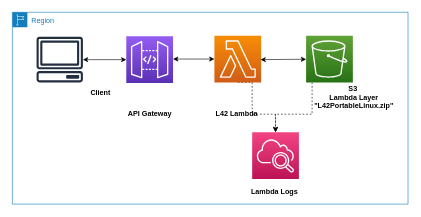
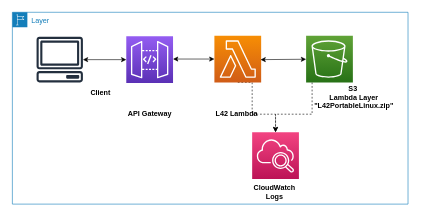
- <mxCell id="19" value="Region" style="points=[[0,0],[0.25,0],[0.5,0],[0.75,0],[1,0],[1,0.25],[1,0.5],[1,0.75],[1,1],[0.75,1],[0.5,1],[0.25,1],[0,1],[0,0.75],[0,0.5],[0,0.25]];outlineConnect=0;gradientColor=none;html=1;whiteSpace=wrap;fontSize=12;fontStyle=0;shape=mxgraph.aws4.group;grIcon=mxgraph.aws4.group_region;strokeColor=#147EBA;fillColor=none;verticalAlign=top;align=left;spacingLeft=30;fontColor=#147EBA;dashed=0;" vertex="1" parent="1"><mxGeometry x="20" y="20" width="660" height="320" as="geometry" /></mxCell>
+ <mxCell id="19" value="Layer" style="points=[[0,0],[0.25,0],[0.5,0],[0.75,0],[1,0],[1,0.25],[1,0.5],[1,0.75],[1,1],[0.75,1],[0.5,1],[0.25,1],[0,1],[0,0.75],[0,0.5],[0,0.25]];outlineConnect=0;gradientColor=none;html=1;whiteSpace=wrap;fontSize=12;fontStyle=0;shape=mxgraph.aws4.group;grIcon=mxgraph.aws4.group_region;strokeColor=#147EBA;fillColor=none;verticalAlign=top;align=left;spacingLeft=30;fontColor=#147EBA;dashed=0;" vertex="1" parent="1"><mxGeometry x="20" y="20" width="660" height="320" as="geometry" /></mxCell>
- <mxCell id="15" value="&lt;b&gt;Lambda Logs&lt;/b&gt;" style="text;html=1;strokeColor=none;fillColor=none;align=center;verticalAlign=middle;whiteSpace=wrap;rounded=0;" vertex="1" parent="1"><mxGeometry x="417" y="310" width="81" height="20" as="geometry" /></mxCell>
+ <mxCell id="15" value="&lt;b&gt;CloudWatch Logs&lt;/b&gt;" style="text;html=1;strokeColor=none;fillColor=none;align=center;verticalAlign=middle;whiteSpace=wrap;rounded=0;" vertex="1" parent="1"><mxGeometry x="417" y="310" width="81" height="20" as="geometry" /></mxCell>
